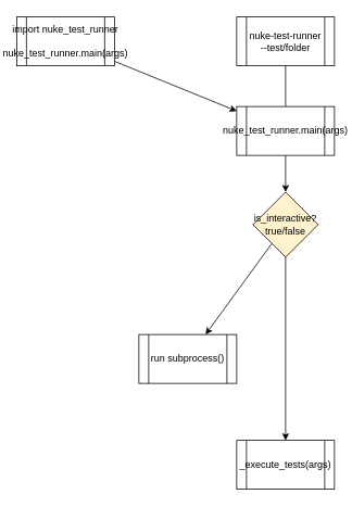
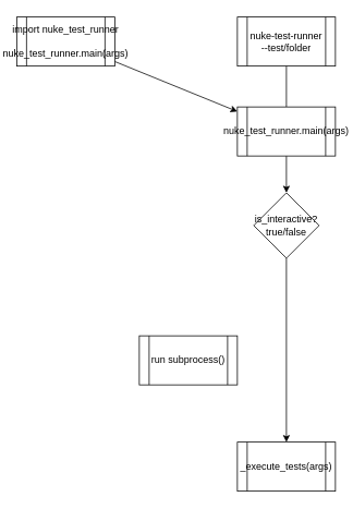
- <mxCell id="8" value="is_interactive?&lt;br&gt;true/false" style="rhombus;whiteSpace=wrap;html=1;fillColor=#fff2cc;" vertex="1" parent="1"><mxGeometry x="310" y="235" width="80" height="80" as="geometry" /></mxCell>
+ <mxCell id="8" value="is_interactive?&lt;br&gt;true/false" style="rhombus;whiteSpace=wrap;html=1;" vertex="1" parent="1"><mxGeometry x="310" y="235" width="80" height="80" as="geometry" /></mxCell>
- <mxCell id="6" style="edgeStyle=none;html=1;" edge="1" parent="1" source="8" target="9"><mxGeometry relative="1" as="geometry" /></mxCell>
